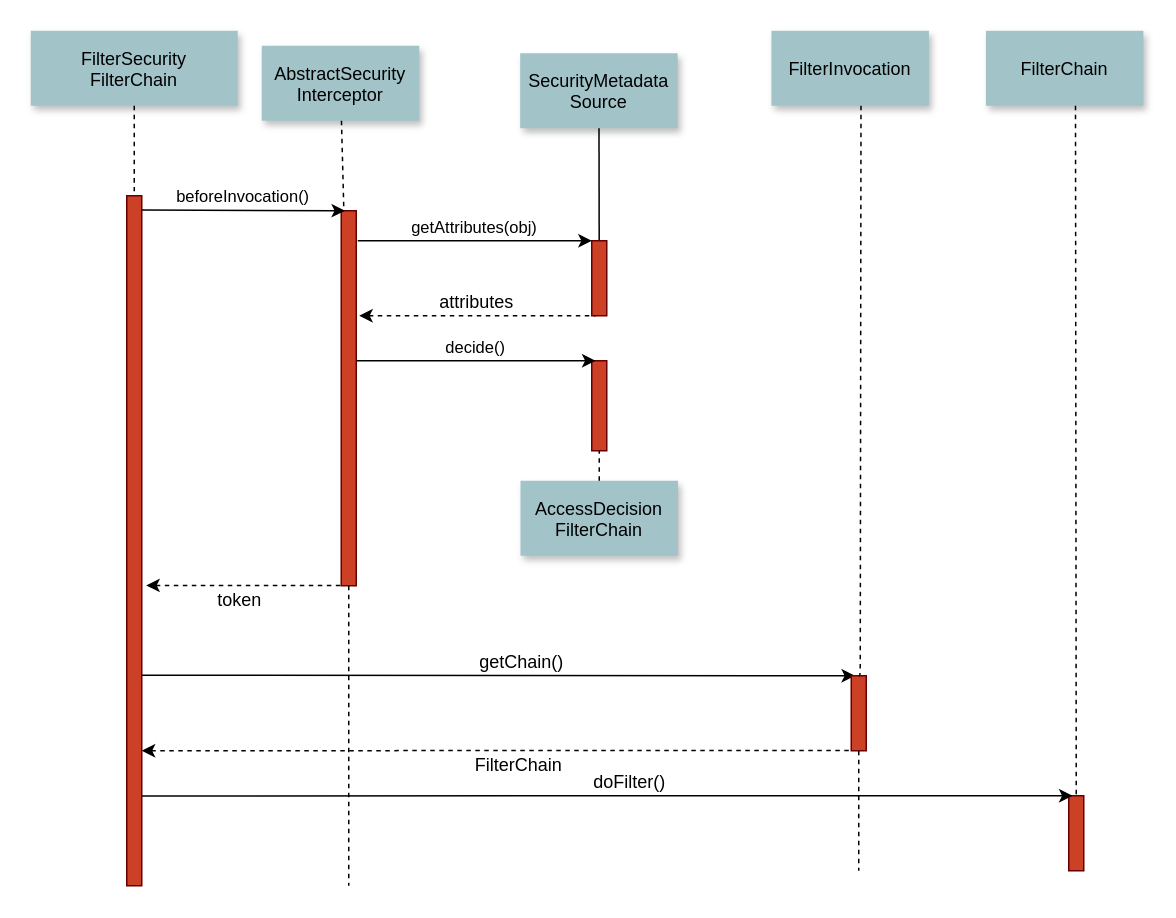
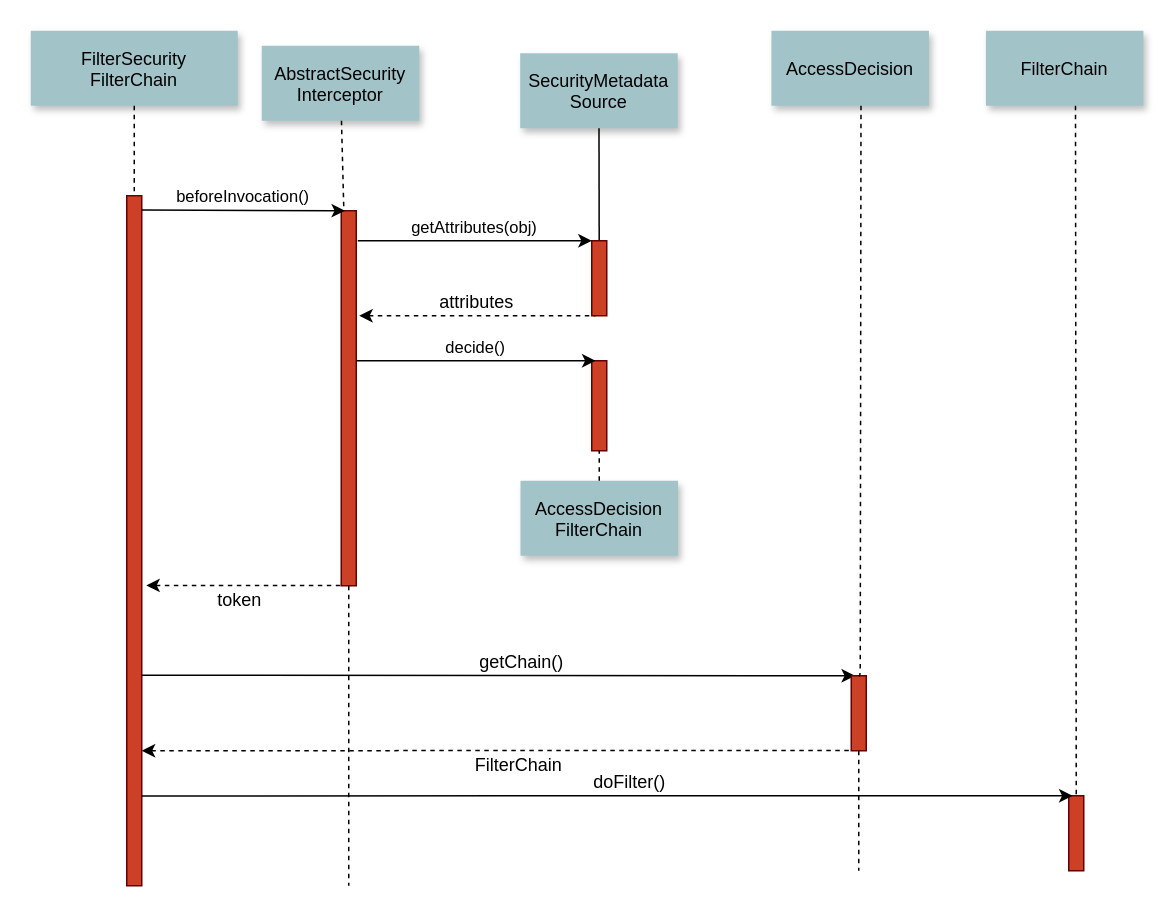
- <mxCell id="24" value="FilterInvocation" style="shadow=1;fillColor=#A2C4C9;strokeColor=none" vertex="1" parent="1"><mxGeometry x="513.784" y="20" width="105" height="50" as="geometry" /></mxCell>
+ <mxCell id="24" value="AccessDecision" style="shadow=1;fillColor=#A2C4C9;strokeColor=none" vertex="1" parent="1"><mxGeometry x="513.784" y="20" width="105" height="50" as="geometry" /></mxCell>
